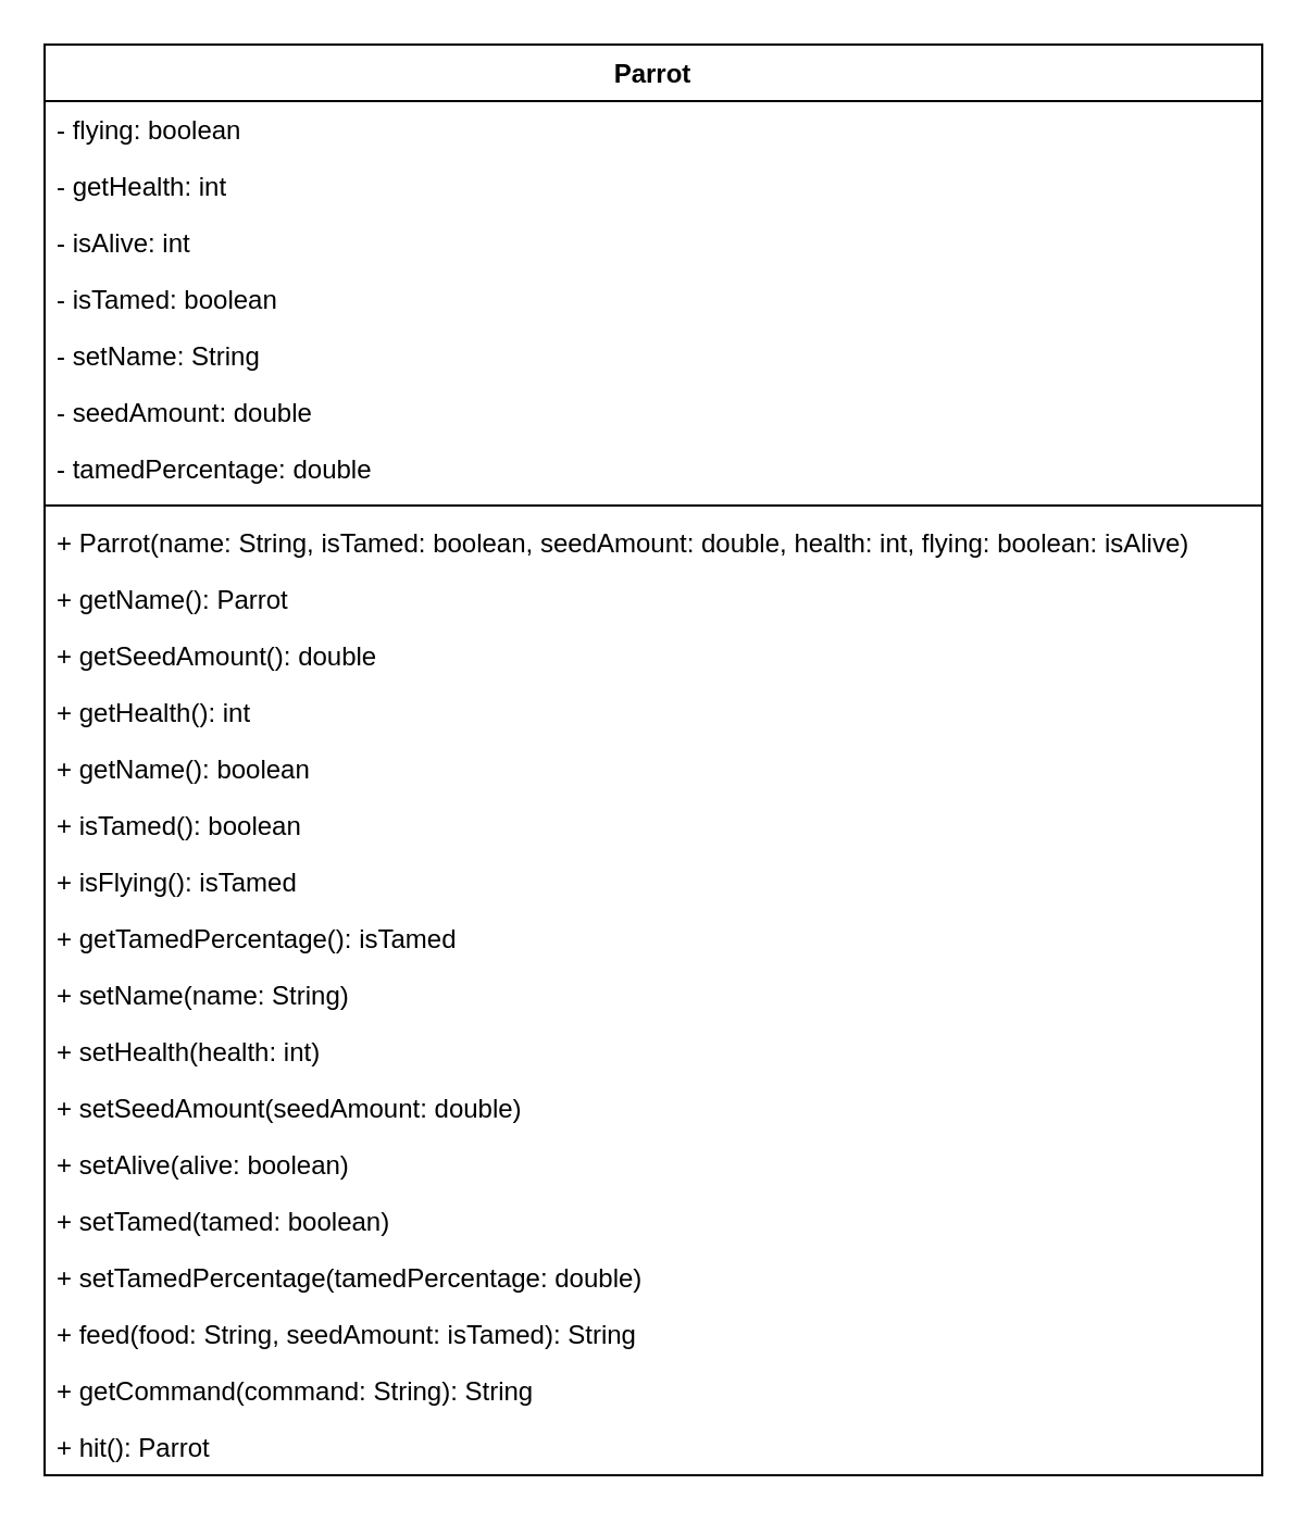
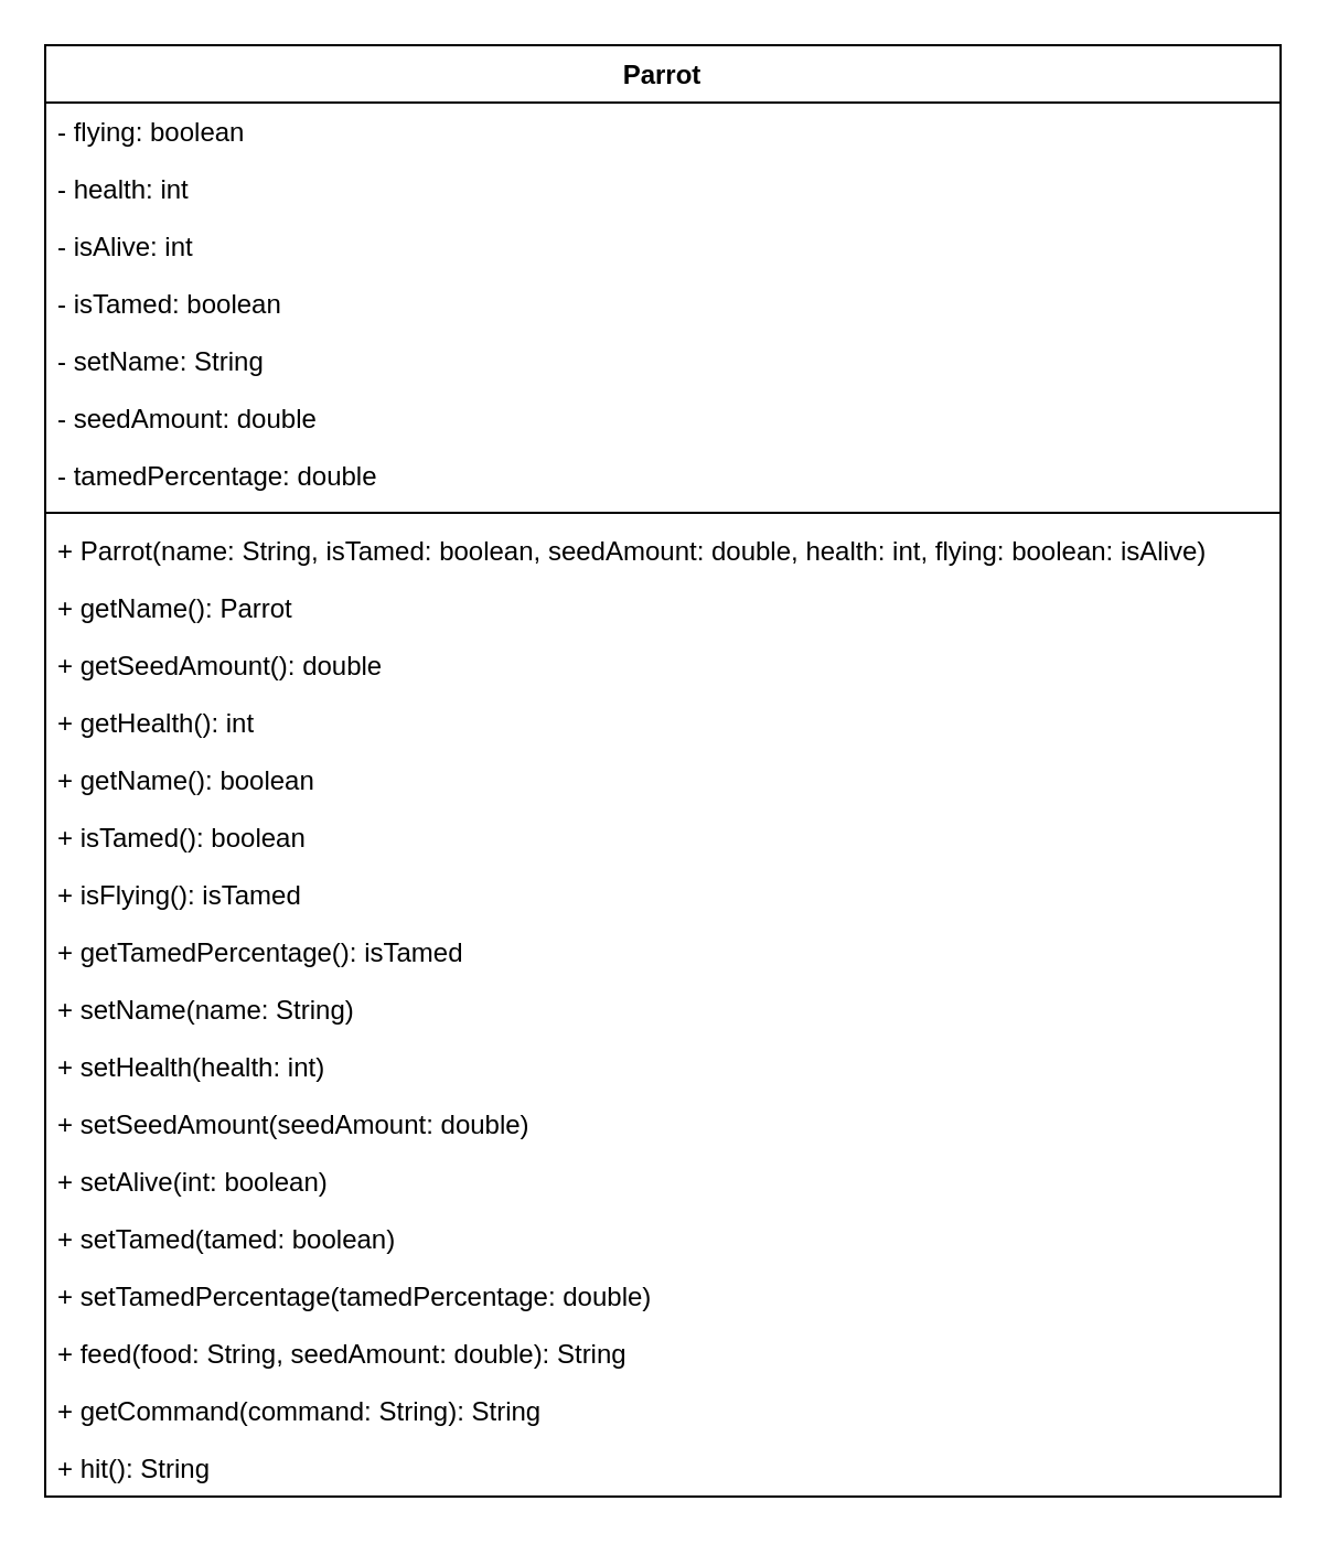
- <mxCell id="4" value="- getHealth: int" style="text;strokeColor=none;fillColor=none;align=left;verticalAlign=top;spacingLeft=4;spacingRight=4;overflow=hidden;rotatable=0;points=[[0,0.5],[1,0.5]];portConstraint=eastwest;" parent="2" vertex="1"><mxGeometry y="52" width="560" height="26" as="geometry" /></mxCell>
+ <mxCell id="4" value="- health: int" style="text;strokeColor=none;fillColor=none;align=left;verticalAlign=top;spacingLeft=4;spacingRight=4;overflow=hidden;rotatable=0;points=[[0,0.5],[1,0.5]];portConstraint=eastwest;" parent="2" vertex="1"><mxGeometry y="52" width="560" height="26" as="geometry" /></mxCell>
- <mxCell id="22" value="+ setAlive(alive: boolean)" style="text;strokeColor=none;fillColor=none;align=left;verticalAlign=top;spacingLeft=4;spacingRight=4;overflow=hidden;rotatable=0;points=[[0,0.5],[1,0.5]];portConstraint=eastwest;" parent="2" vertex="1"><mxGeometry y="502" width="560" height="26" as="geometry" /></mxCell>
+ <mxCell id="22" value="+ setAlive(int: boolean)" style="text;strokeColor=none;fillColor=none;align=left;verticalAlign=top;spacingLeft=4;spacingRight=4;overflow=hidden;rotatable=0;points=[[0,0.5],[1,0.5]];portConstraint=eastwest;" parent="2" vertex="1"><mxGeometry y="502" width="560" height="26" as="geometry" /></mxCell>
- <mxCell id="25" value="+ feed(food: String, seedAmount: isTamed): String" style="text;strokeColor=none;fillColor=none;align=left;verticalAlign=top;spacingLeft=4;spacingRight=4;overflow=hidden;rotatable=0;points=[[0,0.5],[1,0.5]];portConstraint=eastwest;" parent="2" vertex="1"><mxGeometry y="580" width="560" height="26" as="geometry" /></mxCell>
+ <mxCell id="25" value="+ feed(food: String, seedAmount: double): String" style="text;strokeColor=none;fillColor=none;align=left;verticalAlign=top;spacingLeft=4;spacingRight=4;overflow=hidden;rotatable=0;points=[[0,0.5],[1,0.5]];portConstraint=eastwest;" parent="2" vertex="1"><mxGeometry y="580" width="560" height="26" as="geometry" /></mxCell>
- <mxCell id="27" value="+ hit(): Parrot" style="text;strokeColor=none;fillColor=none;align=left;verticalAlign=top;spacingLeft=4;spacingRight=4;overflow=hidden;rotatable=0;points=[[0,0.5],[1,0.5]];portConstraint=eastwest;" parent="2" vertex="1"><mxGeometry y="632" width="560" height="26" as="geometry" /></mxCell>
+ <mxCell id="27" value="+ hit(): String" style="text;strokeColor=none;fillColor=none;align=left;verticalAlign=top;spacingLeft=4;spacingRight=4;overflow=hidden;rotatable=0;points=[[0,0.5],[1,0.5]];portConstraint=eastwest;" parent="2" vertex="1"><mxGeometry y="632" width="560" height="26" as="geometry" /></mxCell>
